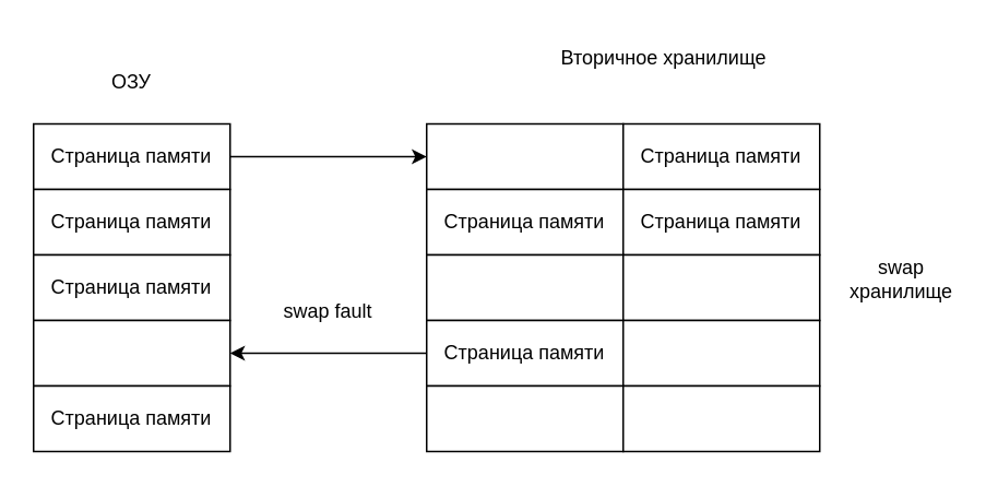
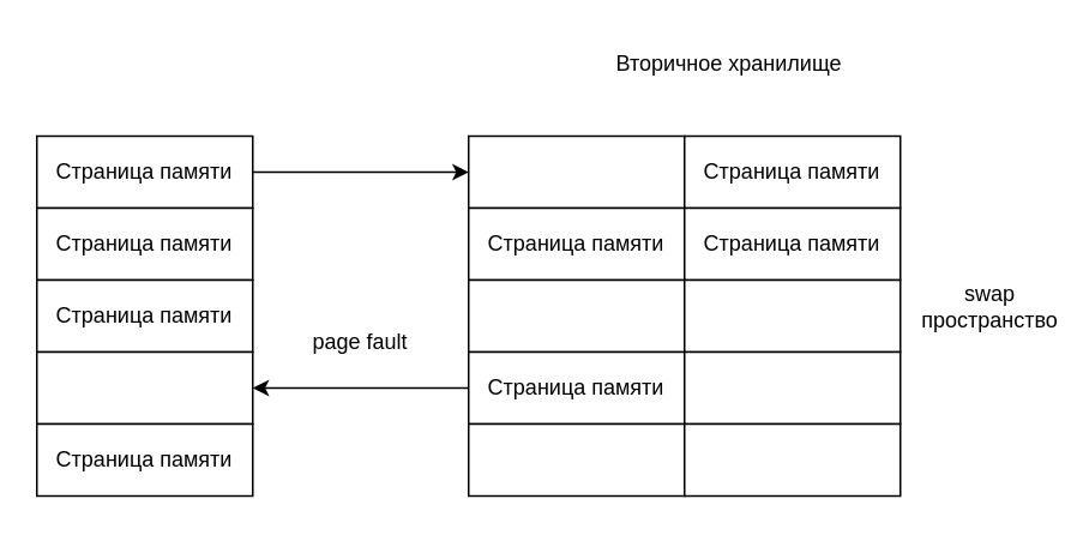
- <mxCell id="7" value="ОЗУ" style="text;html=1;strokeColor=none;fillColor=none;align=center;verticalAlign=middle;whiteSpace=wrap;rounded=0;" vertex="1" parent="1"><mxGeometry x="50" y="35" width="60" height="30" as="geometry" /></mxCell>
- <mxCell id="18" value="swap &lt;br&gt;&lt;div&gt;хранилище&lt;/div&gt;" style="text;html=1;strokeColor=none;fillColor=none;align=center;verticalAlign=middle;whiteSpace=wrap;rounded=0;" vertex="1" parent="1"><mxGeometry x="520" y="155" width="60" height="30" as="geometry" /></mxCell>
+ <mxCell id="18" value="swap &lt;br&gt;&lt;div&gt;пространство&lt;/div&gt;" style="text;html=1;strokeColor=none;fillColor=none;align=center;verticalAlign=middle;whiteSpace=wrap;rounded=0;" vertex="1" parent="1"><mxGeometry x="520" y="155" width="60" height="30" as="geometry" /></mxCell>
- <mxCell id="22" value="swap fault" style="text;html=1;strokeColor=none;fillColor=none;align=center;verticalAlign=middle;whiteSpace=wrap;rounded=0;" vertex="1" parent="1"><mxGeometry x="170" y="175" width="60" height="30" as="geometry" /></mxCell>
+ <mxCell id="22" value="page fault" style="text;html=1;strokeColor=none;fillColor=none;align=center;verticalAlign=middle;whiteSpace=wrap;rounded=0;" vertex="1" parent="1"><mxGeometry x="170" y="175" width="60" height="30" as="geometry" /></mxCell>
